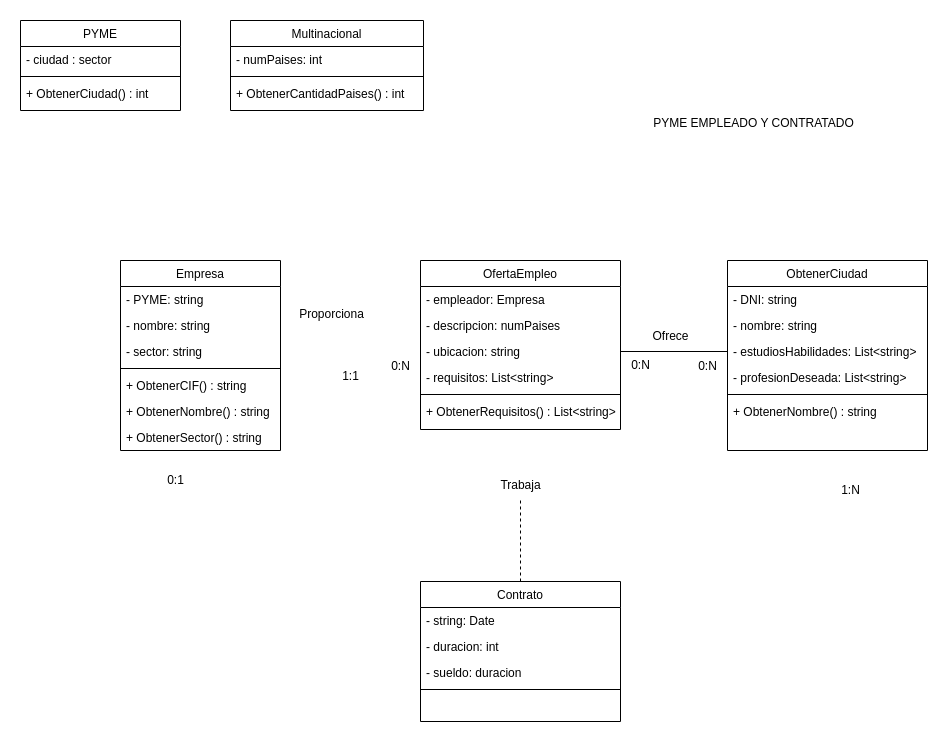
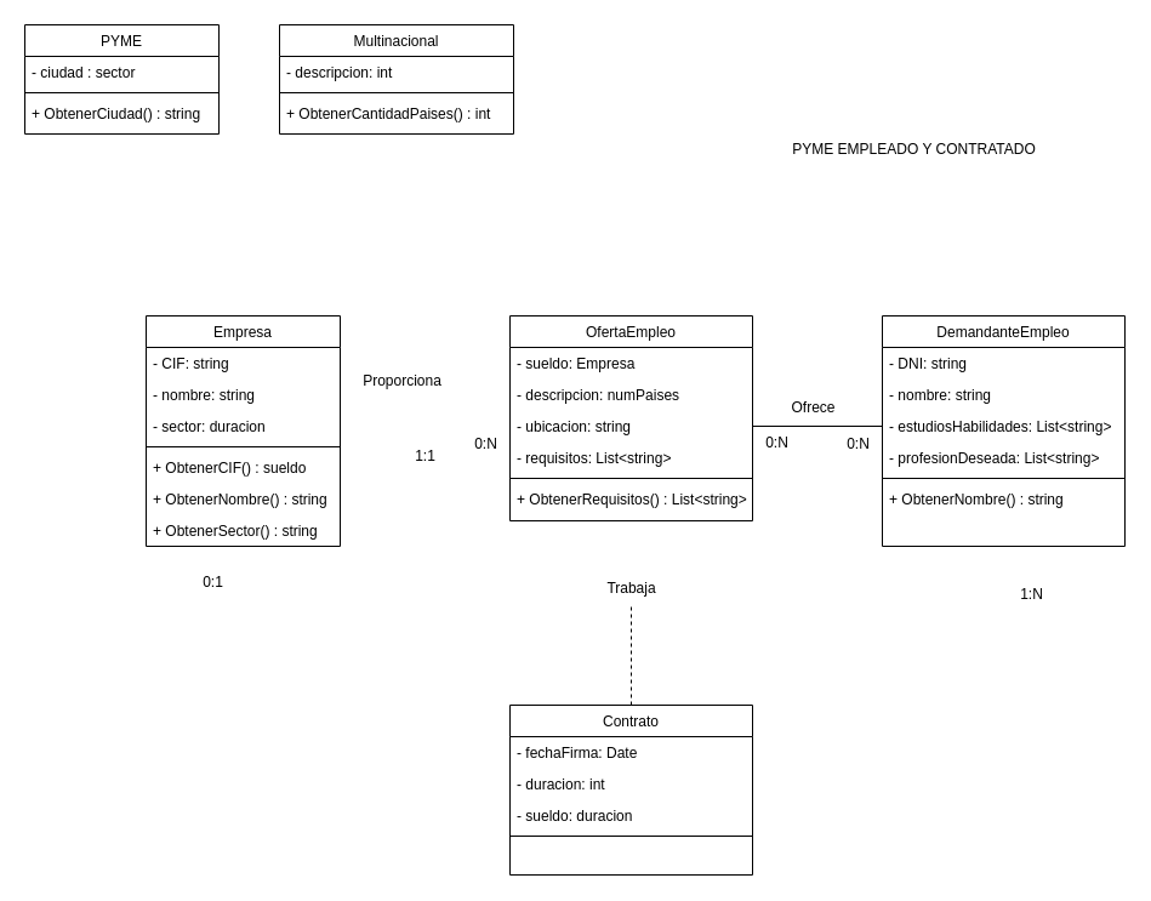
- <mxCell id="15" value="- numPaises: int" style="text;align=left;verticalAlign=top;spacingLeft=4;spacingRight=4;overflow=hidden;rotatable=0;points=[[0,0.5],[1,0.5]];portConstraint=eastwest;" parent="14" vertex="1"><mxGeometry y="26" width="193" height="26" as="geometry" /></mxCell>
+ <mxCell id="15" value="- descripcion: int" style="text;align=left;verticalAlign=top;spacingLeft=4;spacingRight=4;overflow=hidden;rotatable=0;points=[[0,0.5],[1,0.5]];portConstraint=eastwest;" parent="14" vertex="1"><mxGeometry y="26" width="193" height="26" as="geometry" /></mxCell>
- <mxCell id="13" value="+ ObtenerCiudad() : int" style="text;align=left;verticalAlign=top;spacingLeft=4;spacingRight=4;overflow=hidden;rotatable=0;points=[[0,0.5],[1,0.5]];portConstraint=eastwest;" parent="10" vertex="1"><mxGeometry y="60" width="160" height="26" as="geometry" /></mxCell>
+ <mxCell id="13" value="+ ObtenerCiudad() : string" style="text;align=left;verticalAlign=top;spacingLeft=4;spacingRight=4;overflow=hidden;rotatable=0;points=[[0,0.5],[1,0.5]];portConstraint=eastwest;" parent="10" vertex="1"><mxGeometry y="60" width="160" height="26" as="geometry" /></mxCell>
- <mxCell id="28" value="ObtenerCiudad" style="swimlane;fontStyle=0;align=center;verticalAlign=top;childLayout=stackLayout;horizontal=1;startSize=26;horizontalStack=0;resizeParent=1;resizeLast=0;collapsible=1;marginBottom=0;rounded=0;shadow=0;strokeWidth=1;" parent="1" vertex="1"><mxGeometry x="727" y="260" width="200" height="190" as="geometry"><mxRectangle x="230" y="140" width="160" height="26" as="alternateBounds" /></mxGeometry></mxCell>
+ <mxCell id="28" value="DemandanteEmpleo" style="swimlane;fontStyle=0;align=center;verticalAlign=top;childLayout=stackLayout;horizontal=1;startSize=26;horizontalStack=0;resizeParent=1;resizeLast=0;collapsible=1;marginBottom=0;rounded=0;shadow=0;strokeWidth=1;" parent="1" vertex="1"><mxGeometry x="727" y="260" width="200" height="190" as="geometry"><mxRectangle x="230" y="140" width="160" height="26" as="alternateBounds" /></mxGeometry></mxCell>
- <mxCell id="3" value="- PYME: string" style="text;align=left;verticalAlign=top;spacingLeft=4;spacingRight=4;overflow=hidden;rotatable=0;points=[[0,0.5],[1,0.5]];portConstraint=eastwest;" parent="2" vertex="1"><mxGeometry y="26" width="160" height="26" as="geometry" /></mxCell>
+ <mxCell id="3" value="- CIF: string" style="text;align=left;verticalAlign=top;spacingLeft=4;spacingRight=4;overflow=hidden;rotatable=0;points=[[0,0.5],[1,0.5]];portConstraint=eastwest;" parent="2" vertex="1"><mxGeometry y="26" width="160" height="26" as="geometry" /></mxCell>
- <mxCell id="19" value="- empleador: Empresa" style="text;align=left;verticalAlign=top;spacingLeft=4;spacingRight=4;overflow=hidden;rotatable=0;points=[[0,0.5],[1,0.5]];portConstraint=eastwest;" parent="18" vertex="1"><mxGeometry y="26" width="200" height="26" as="geometry" /></mxCell>
+ <mxCell id="19" value="- sueldo: Empresa" style="text;align=left;verticalAlign=top;spacingLeft=4;spacingRight=4;overflow=hidden;rotatable=0;points=[[0,0.5],[1,0.5]];portConstraint=eastwest;" parent="18" vertex="1"><mxGeometry y="26" width="200" height="26" as="geometry" /></mxCell>
- <mxCell id="5" value="- sector: string" style="text;align=left;verticalAlign=top;spacingLeft=4;spacingRight=4;overflow=hidden;rotatable=0;points=[[0,0.5],[1,0.5]];portConstraint=eastwest;" parent="2" vertex="1"><mxGeometry y="78" width="160" height="26" as="geometry" /></mxCell>
+ <mxCell id="5" value="- sector: duracion" style="text;align=left;verticalAlign=top;spacingLeft=4;spacingRight=4;overflow=hidden;rotatable=0;points=[[0,0.5],[1,0.5]];portConstraint=eastwest;" parent="2" vertex="1"><mxGeometry y="78" width="160" height="26" as="geometry" /></mxCell>
- <mxCell id="7" value="+ ObtenerCIF() : string" style="text;align=left;verticalAlign=top;spacingLeft=4;spacingRight=4;overflow=hidden;rotatable=0;points=[[0,0.5],[1,0.5]];portConstraint=eastwest;" parent="2" vertex="1"><mxGeometry y="112" width="160" height="26" as="geometry" /></mxCell>
+ <mxCell id="7" value="+ ObtenerCIF() : sueldo" style="text;align=left;verticalAlign=top;spacingLeft=4;spacingRight=4;overflow=hidden;rotatable=0;points=[[0,0.5],[1,0.5]];portConstraint=eastwest;" parent="2" vertex="1"><mxGeometry y="112" width="160" height="26" as="geometry" /></mxCell>
- <mxCell id="41" value="- string: Date" style="text;align=left;verticalAlign=top;spacingLeft=4;spacingRight=4;overflow=hidden;rotatable=0;points=[[0,0.5],[1,0.5]];portConstraint=eastwest;" parent="40" vertex="1"><mxGeometry y="26" width="200" height="26" as="geometry" /></mxCell>
+ <mxCell id="41" value="- fechaFirma: Date" style="text;align=left;verticalAlign=top;spacingLeft=4;spacingRight=4;overflow=hidden;rotatable=0;points=[[0,0.5],[1,0.5]];portConstraint=eastwest;" parent="40" vertex="1"><mxGeometry y="26" width="200" height="26" as="geometry" /></mxCell>
